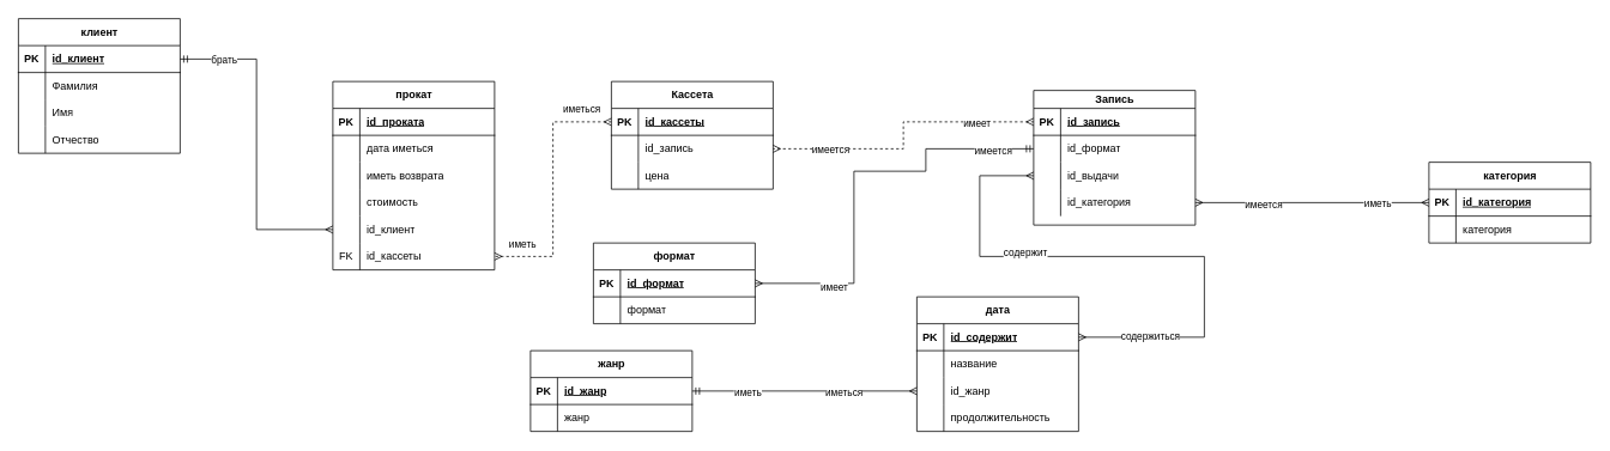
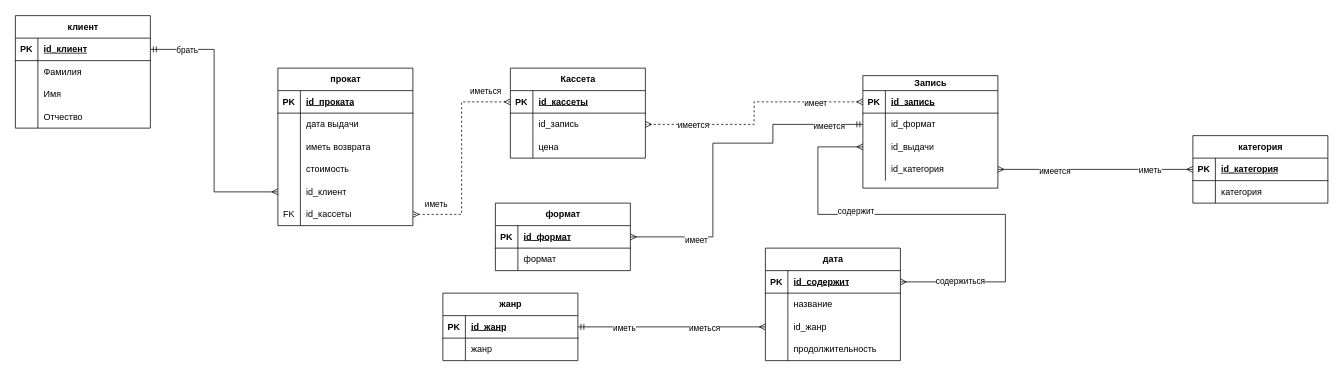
- <mxCell id="8" value="дата иметься" style="shape=partialRectangle;connectable=0;fillColor=none;top=0;left=0;bottom=0;right=0;align=left;spacingLeft=6;overflow=hidden;whiteSpace=wrap;html=1;" parent="6" vertex="1"><mxGeometry x="30" width="150" height="30" as="geometry"><mxRectangle width="150" height="30" as="alternateBounds" /></mxGeometry></mxCell>
+ <mxCell id="8" value="дата выдачи" style="shape=partialRectangle;connectable=0;fillColor=none;top=0;left=0;bottom=0;right=0;align=left;spacingLeft=6;overflow=hidden;whiteSpace=wrap;html=1;" parent="6" vertex="1"><mxGeometry x="30" width="150" height="30" as="geometry"><mxRectangle width="150" height="30" as="alternateBounds" /></mxGeometry></mxCell>
